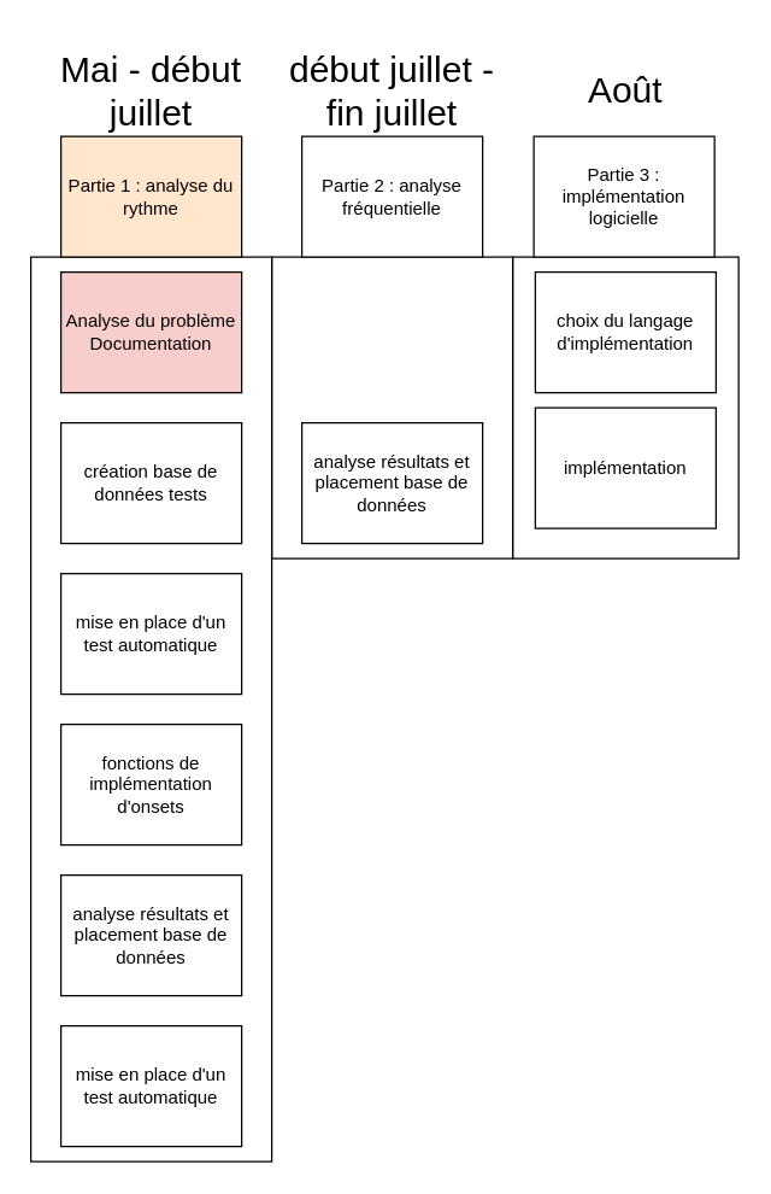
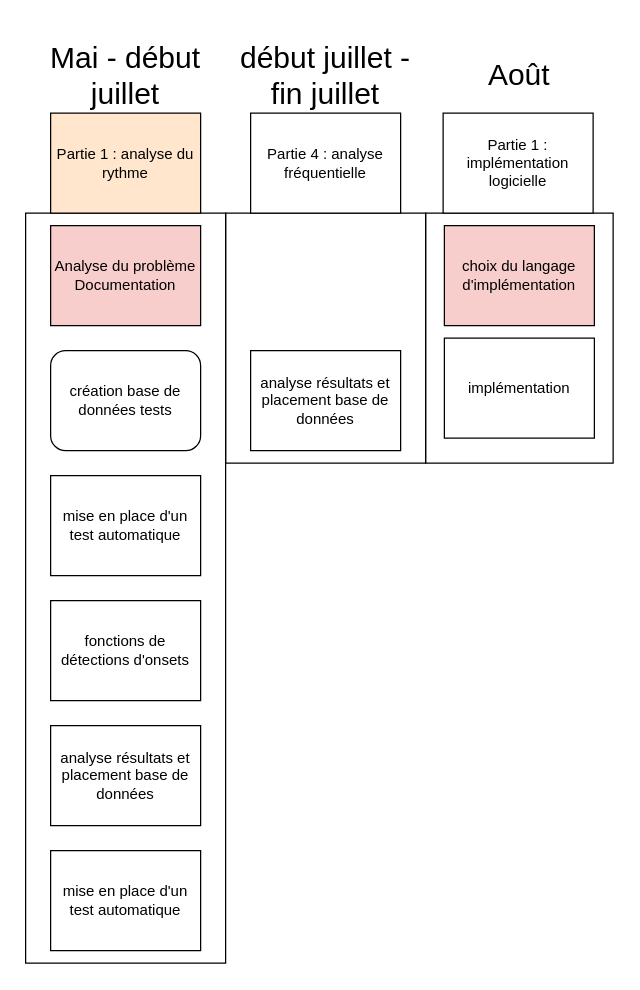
- <mxCell id="14" value="Partie 2 : analyse fréquentielle" style="rounded=0;whiteSpace=wrap;html=1;" vertex="1" parent="1"><mxGeometry x="200" y="90" width="120" height="80" as="geometry" /></mxCell>
+ <mxCell id="14" value="Partie 4 : analyse fréquentielle" style="rounded=0;whiteSpace=wrap;html=1;" vertex="1" parent="1"><mxGeometry x="200" y="90" width="120" height="80" as="geometry" /></mxCell>
- <mxCell id="11" value="Partie 3 : implémentation logicielle" style="rounded=0;whiteSpace=wrap;html=1;" vertex="1" parent="1"><mxGeometry x="354" y="90" width="120" height="80" as="geometry" /></mxCell>
+ <mxCell id="11" value="Partie 1 : implémentation logicielle" style="rounded=0;whiteSpace=wrap;html=1;" vertex="1" parent="1"><mxGeometry x="354" y="90" width="120" height="80" as="geometry" /></mxCell>
- <mxCell id="15" value="choix du langage d'implémentation " style="rounded=0;whiteSpace=wrap;html=1;" vertex="1" parent="1"><mxGeometry x="355" y="180" width="120" height="80" as="geometry" /></mxCell>
+ <mxCell id="15" value="choix du langage d'implémentation " style="rounded=0;whiteSpace=wrap;html=1;fillColor=#f8cecc;" vertex="1" parent="1"><mxGeometry x="355" y="180" width="120" height="80" as="geometry" /></mxCell>
- <mxCell id="6" value="création base de données tests" style="rounded=0;whiteSpace=wrap;html=1;" vertex="1" parent="1"><mxGeometry x="40" y="280" width="120" height="80" as="geometry" /></mxCell>
+ <mxCell id="6" value="création base de données tests" style="whiteSpace=wrap;html=1;rounded=1;" vertex="1" parent="1"><mxGeometry x="40" y="280" width="120" height="80" as="geometry" /></mxCell>
- <mxCell id="7" value="fonctions de implémentation d'onsets" style="rounded=0;whiteSpace=wrap;html=1;" vertex="1" parent="1"><mxGeometry x="40" y="480" width="120" height="80" as="geometry" /></mxCell>
+ <mxCell id="7" value="fonctions de détections d'onsets" style="rounded=0;whiteSpace=wrap;html=1;" vertex="1" parent="1"><mxGeometry x="40" y="480" width="120" height="80" as="geometry" /></mxCell>
